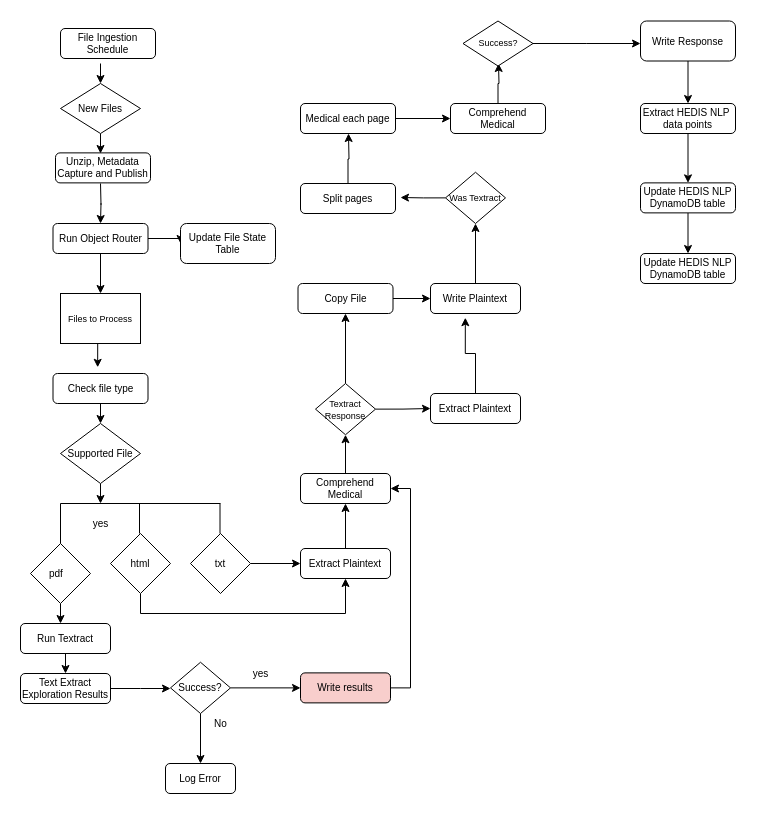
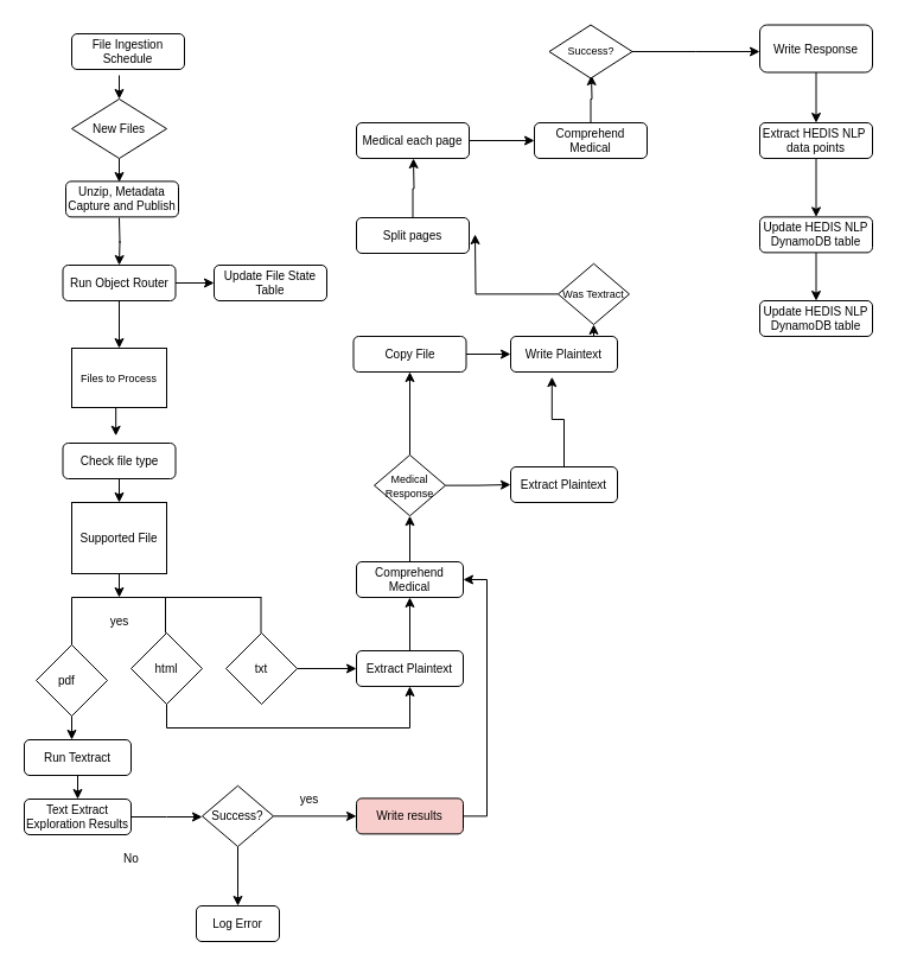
- <mxCell id="49" value="&lt;font style=&quot;font-size: 9px&quot;&gt;Was Textract&lt;/font&gt;" style="rhombus;whiteSpace=wrap;html=1;fontSize=10;" vertex="1" parent="1"><mxGeometry x="445" y="171.75" width="60" height="51.25" as="geometry" /></mxCell>
+ <mxCell id="49" value="&lt;font style=&quot;font-size: 9px&quot;&gt;Was Textract&lt;/font&gt;" style="rhombus;whiteSpace=wrap;html=1;fontSize=10;" vertex="1" parent="1"><mxGeometry x="470" y="221.75" width="60" height="51.25" as="geometry" /></mxCell>
- <mxCell id="69" value="Update File State Table" style="rounded=1;whiteSpace=wrap;html=1;fontSize=10;" vertex="1" parent="1"><mxGeometry x="180" y="223" width="95" height="40" as="geometry" /></mxCell>
+ <mxCell id="69" value="Update File State Table" style="rounded=1;whiteSpace=wrap;html=1;fontSize=10;" vertex="1" parent="1"><mxGeometry x="180" y="223" width="95" height="30" as="geometry" /></mxCell>
- <mxCell id="41" value="&lt;font style=&quot;font-size: 9px&quot;&gt;Textract Response&lt;/font&gt;" style="rhombus;whiteSpace=wrap;html=1;fontSize=10;" vertex="1" parent="1"><mxGeometry x="315" y="383" width="60" height="51.25" as="geometry" /></mxCell>
+ <mxCell id="41" value="&lt;font style=&quot;font-size: 9px&quot;&gt;Medical Response&lt;/font&gt;" style="rhombus;whiteSpace=wrap;html=1;fontSize=10;" vertex="1" parent="1"><mxGeometry x="315" y="383" width="60" height="51.25" as="geometry" /></mxCell>
- <mxCell id="11" value="Supported File" style="rhombus;whiteSpace=wrap;html=1;fontSize=10;" vertex="1" parent="1"><mxGeometry x="60" y="423" width="80" height="60" as="geometry" /></mxCell>
+ <mxCell id="11" value="Supported File" style="whiteSpace=wrap;html=1;fontSize=10;rounded=0;" vertex="1" parent="1"><mxGeometry x="60" y="423" width="80" height="60" as="geometry" /></mxCell>
- <mxCell id="35" value="No" style="text;html=1;align=center;verticalAlign=middle;resizable=0;points=[];autosize=1;strokeColor=none;fillColor=none;fontSize=10;" vertex="1" parent="1"><mxGeometry x="205" y="713" width="30" height="20" as="geometry" /></mxCell>
+ <mxCell id="35" value="No" style="text;html=1;align=center;verticalAlign=middle;resizable=0;points=[];autosize=1;strokeColor=none;fillColor=none;fontSize=10;" vertex="1" parent="1"><mxGeometry x="95" y="713" width="30" height="20" as="geometry" /></mxCell>
